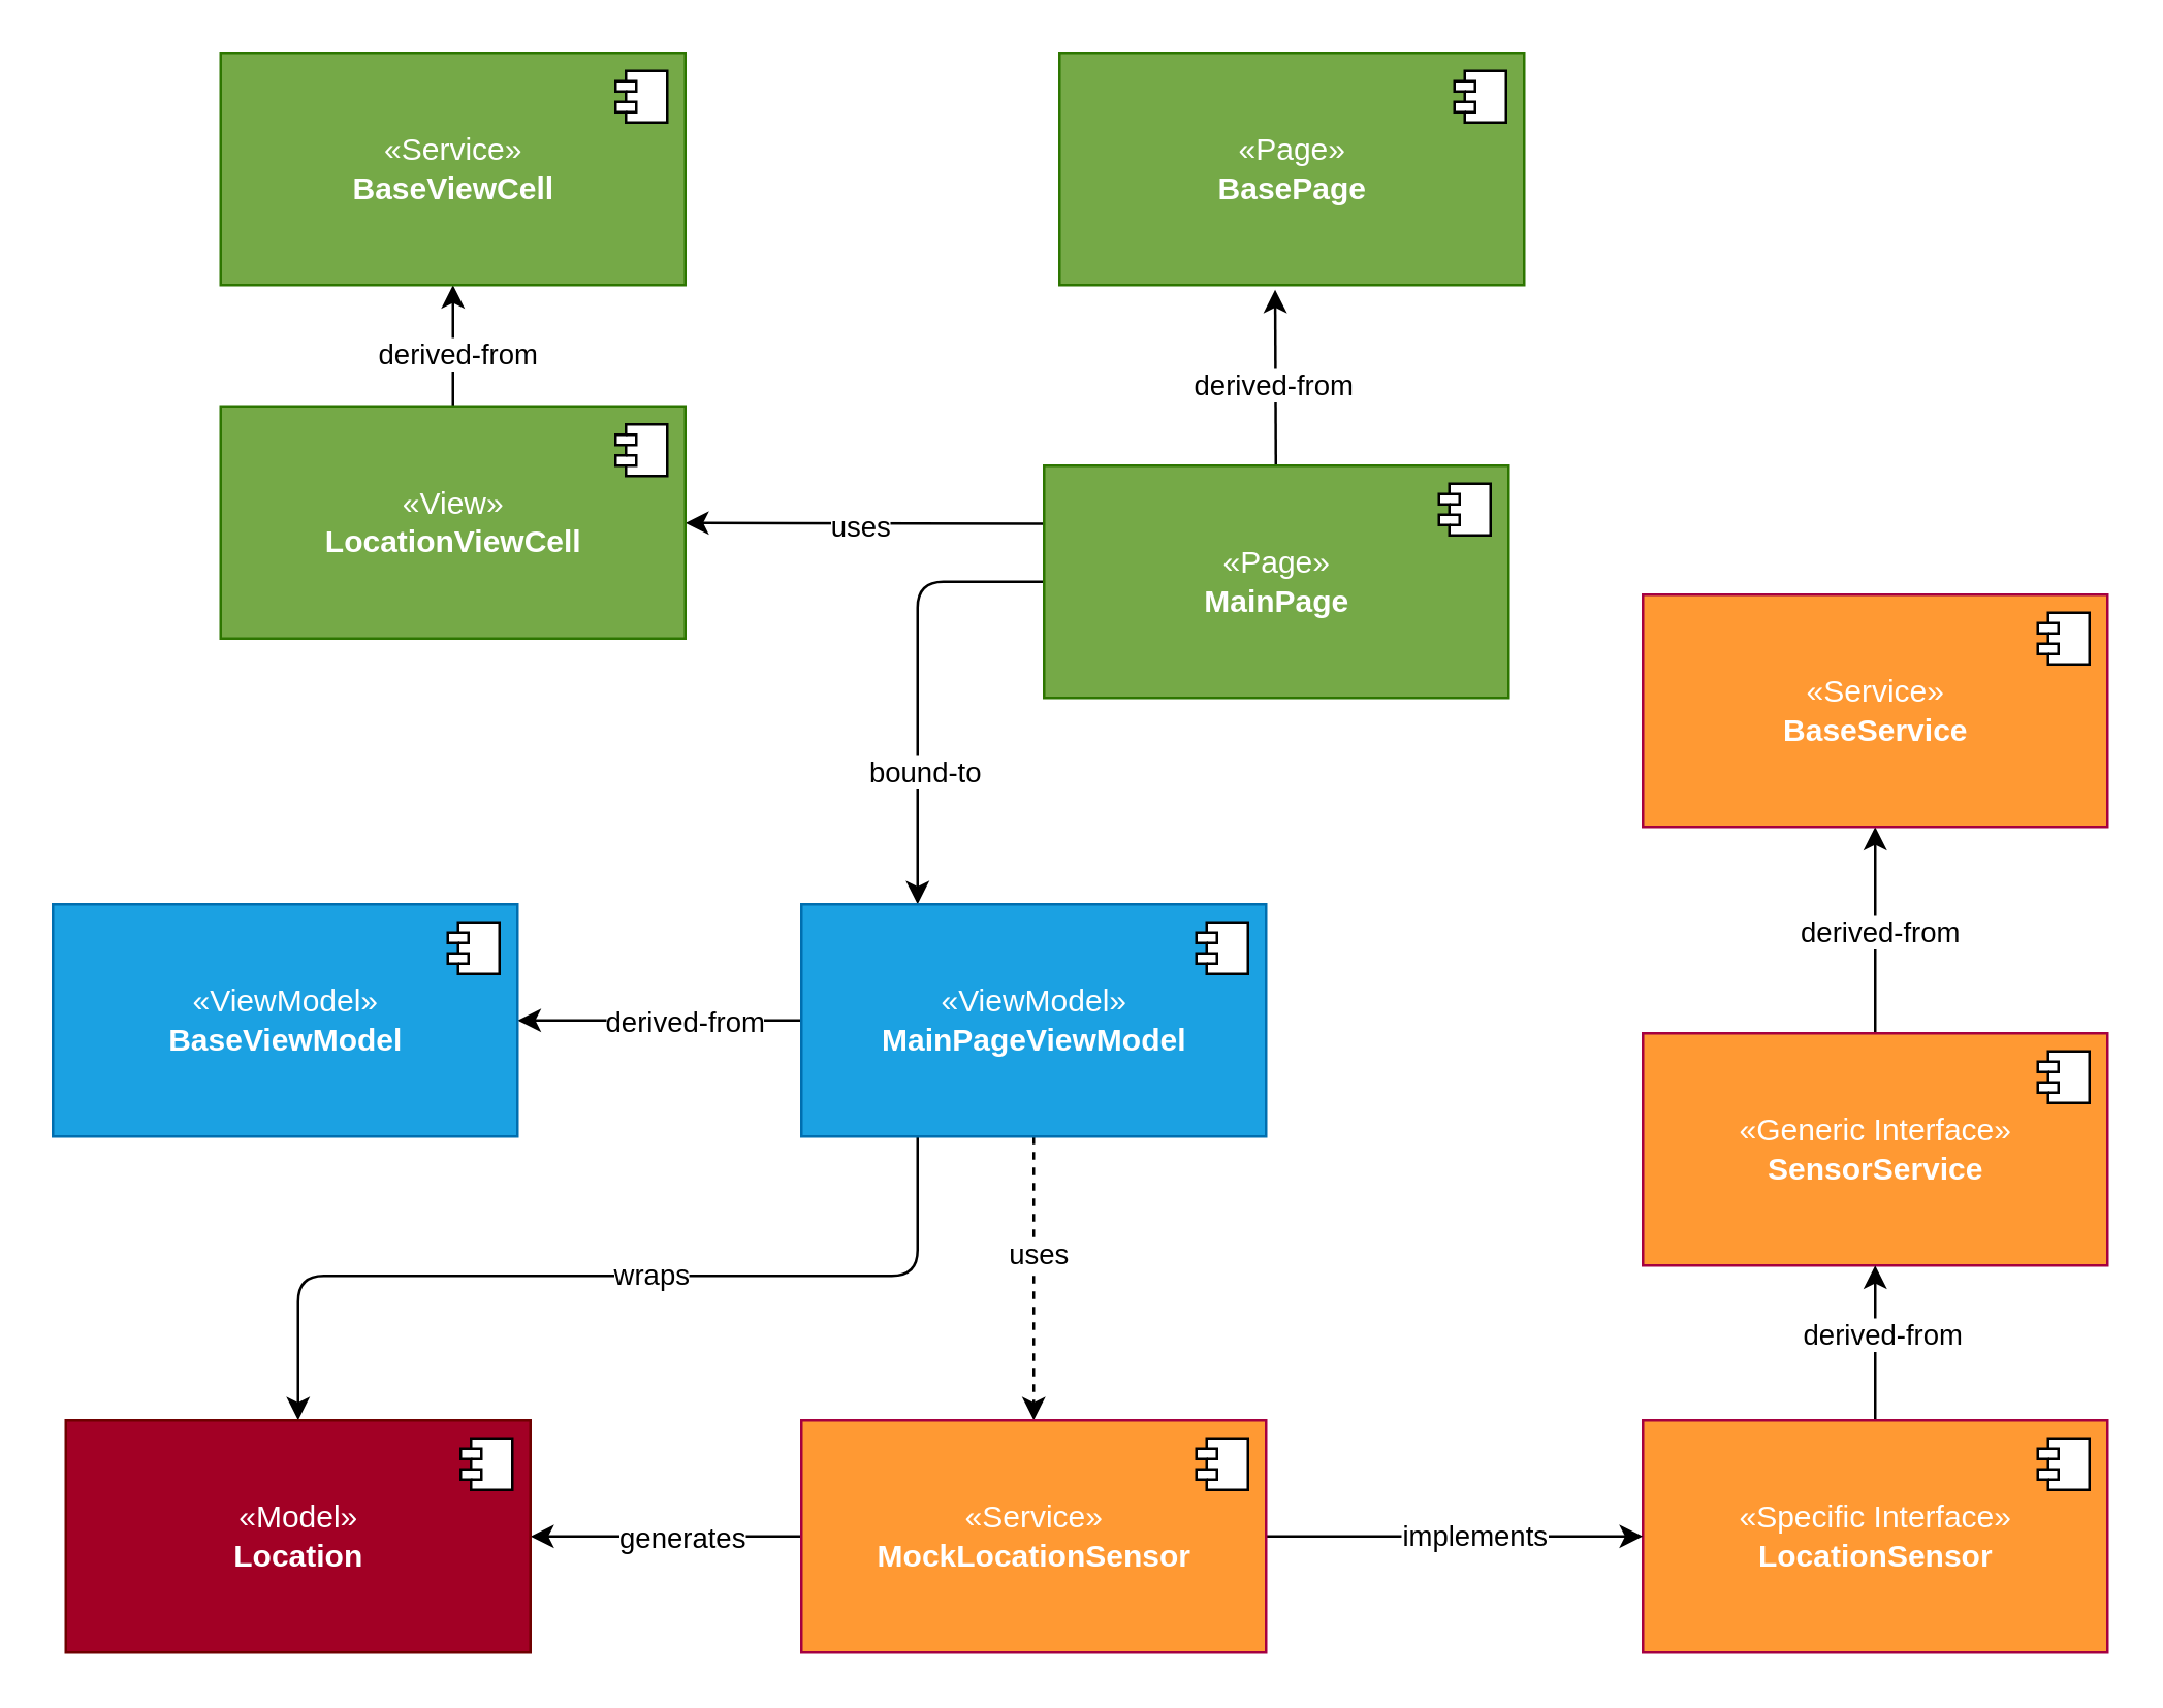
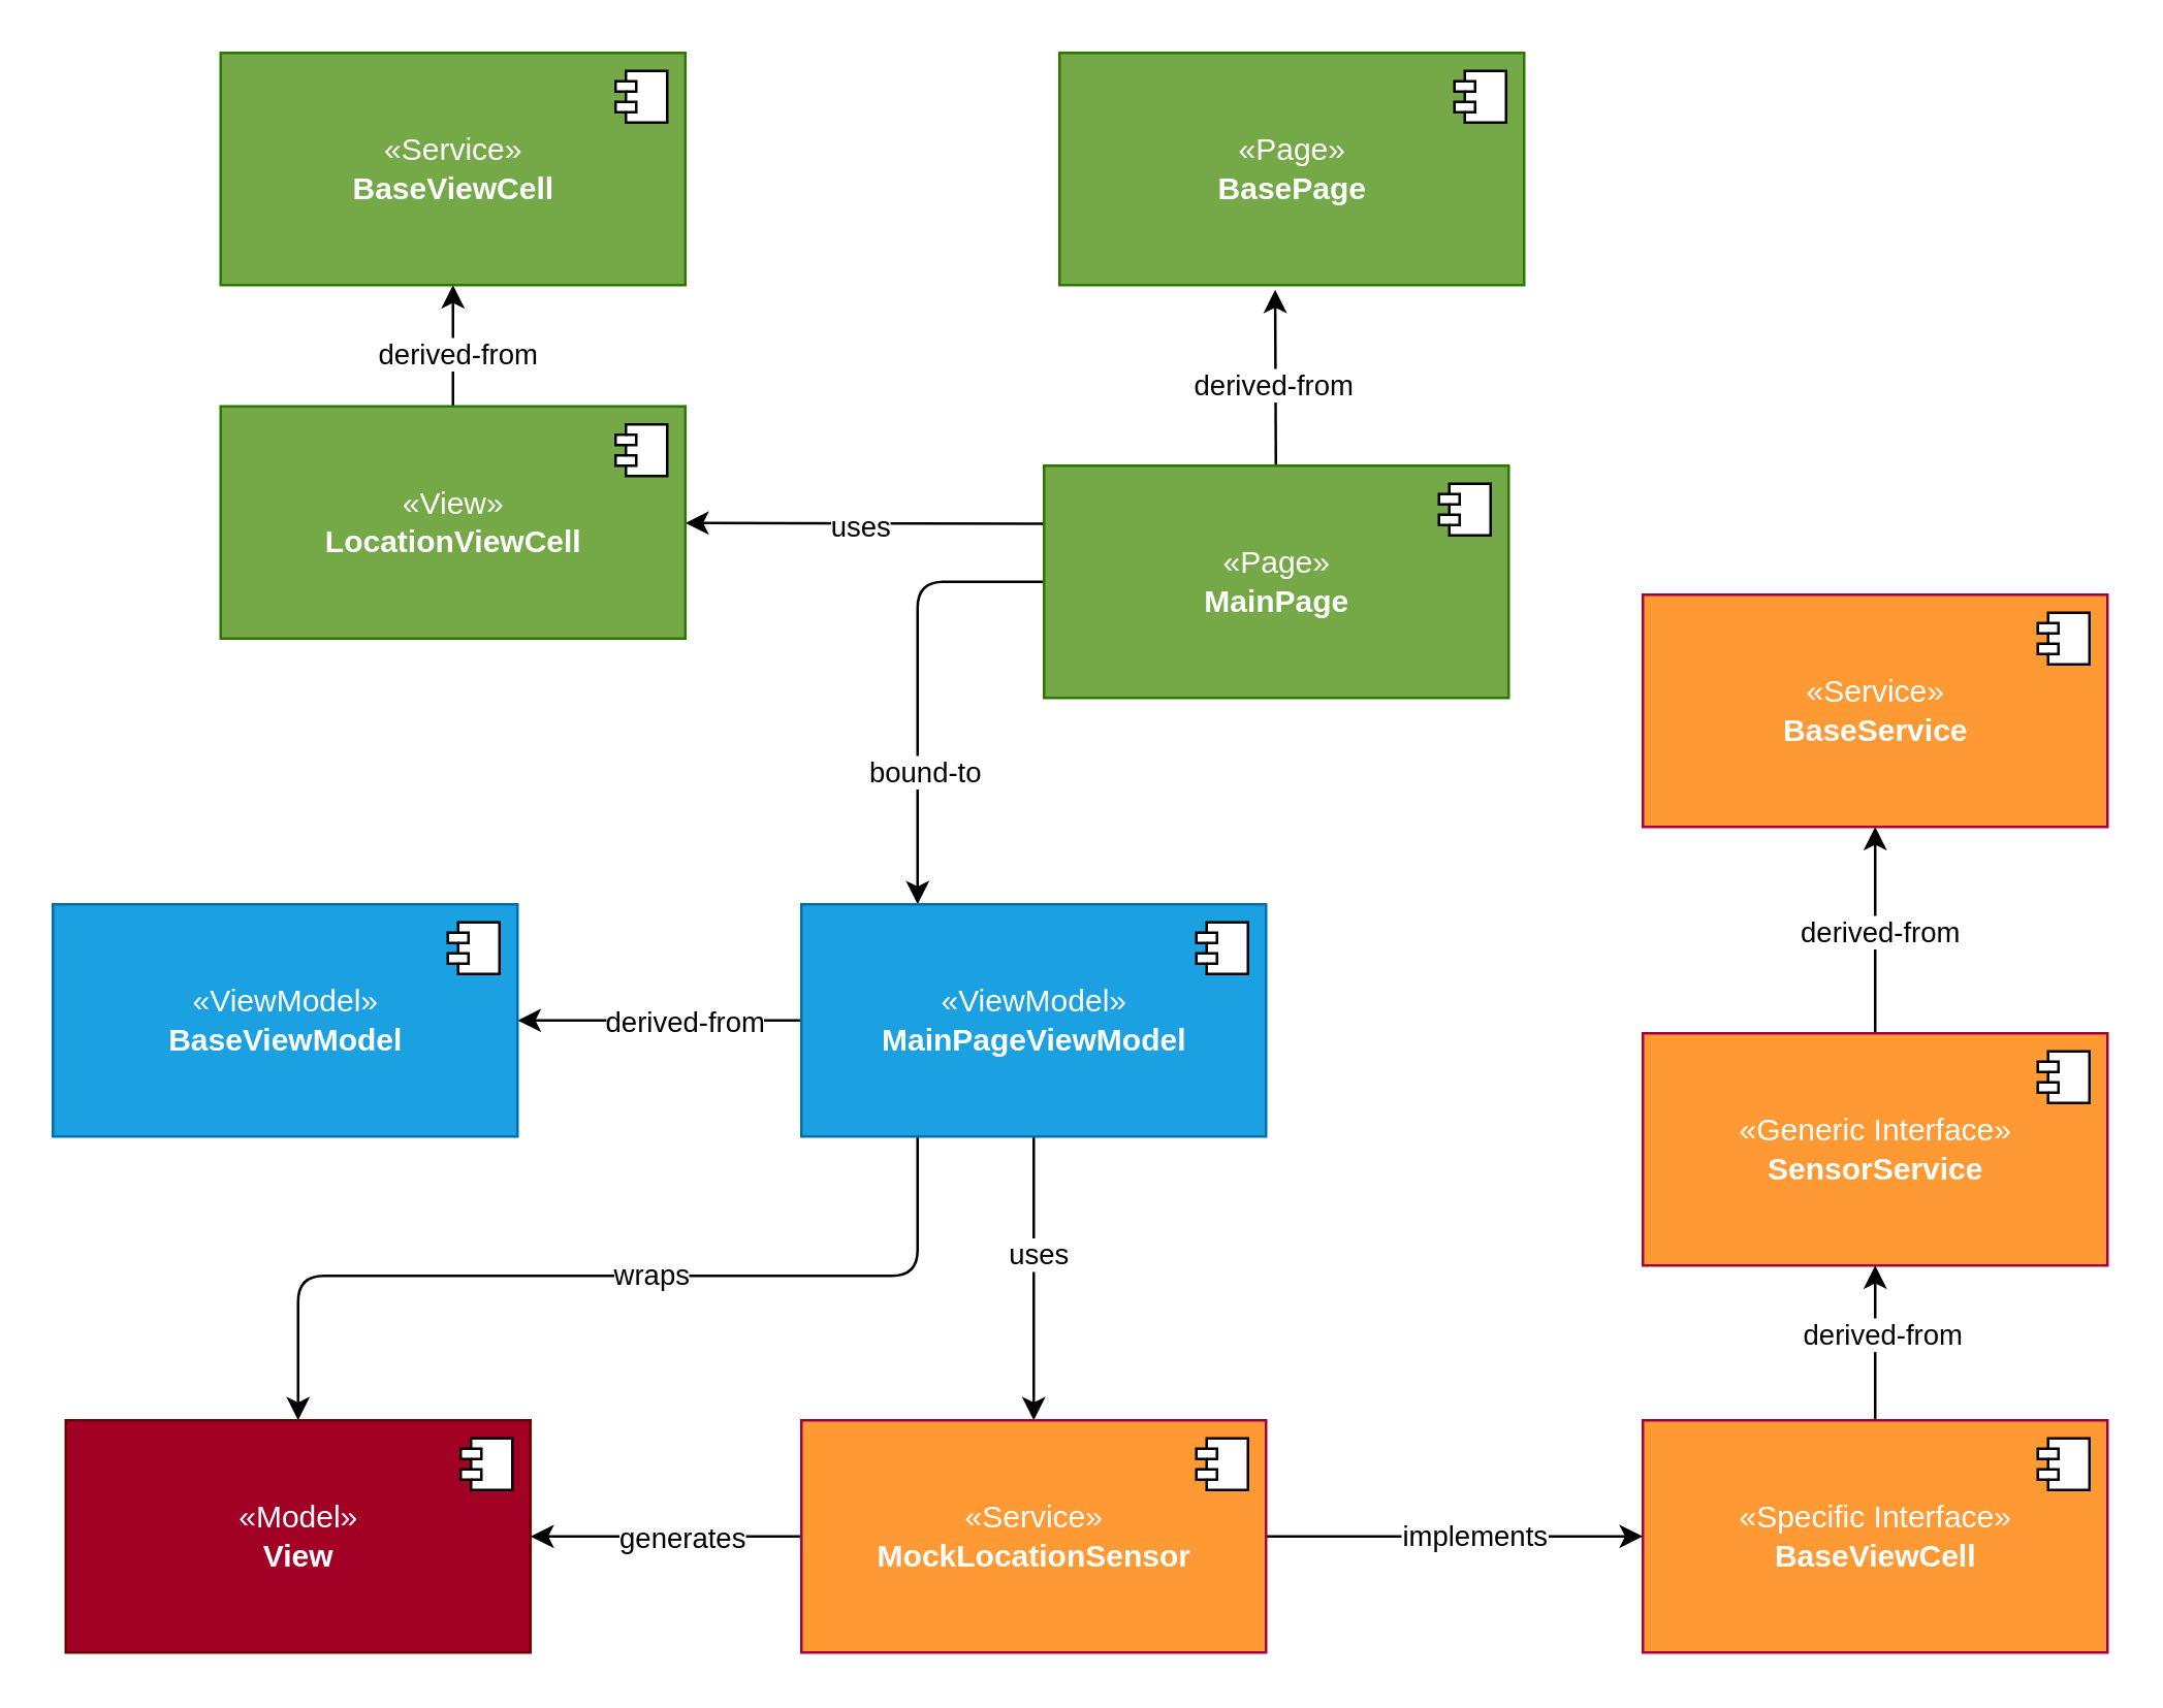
- <mxCell id="10" style="edgeStyle=none;html=1;entryX=0.5;entryY=0;entryDx=0;entryDy=0;dashed=1;" parent="1" source="16" target="30" edge="1"><mxGeometry relative="1" as="geometry" /></mxCell>
+ <mxCell id="10" style="edgeStyle=none;html=1;entryX=0.5;entryY=0;entryDx=0;entryDy=0;" parent="1" source="16" target="30" edge="1"><mxGeometry relative="1" as="geometry" /></mxCell>
- <mxCell id="44" value="«Model»&lt;br&gt;&lt;b&gt;Location&lt;/b&gt;" style="html=1;dropTarget=0;fillColor=#a20025;fontColor=#ffffff;strokeColor=#6F0000;" vertex="1" parent="1"><mxGeometry x="25" y="550" width="180" height="90" as="geometry" /></mxCell>
+ <mxCell id="44" value="«Model»&lt;br&gt;&lt;b&gt;View&lt;/b&gt;" style="html=1;dropTarget=0;fillColor=#a20025;fontColor=#ffffff;strokeColor=#6F0000;" vertex="1" parent="1"><mxGeometry x="25" y="550" width="180" height="90" as="geometry" /></mxCell>
- <mxCell id="24" value="«Specific Interface»&lt;br&gt;&lt;b&gt;LocationSensor&lt;/b&gt;" style="html=1;dropTarget=0;fillColor=#FF9933;fontColor=#ffffff;strokeColor=#A50040;" parent="1" vertex="1"><mxGeometry x="636" y="550" width="180" height="90" as="geometry" /></mxCell>
+ <mxCell id="24" value="«Specific Interface»&lt;br&gt;&lt;b&gt;BaseViewCell&lt;/b&gt;" style="html=1;dropTarget=0;fillColor=#FF9933;fontColor=#ffffff;strokeColor=#A50040;" parent="1" vertex="1"><mxGeometry x="636" y="550" width="180" height="90" as="geometry" /></mxCell>
